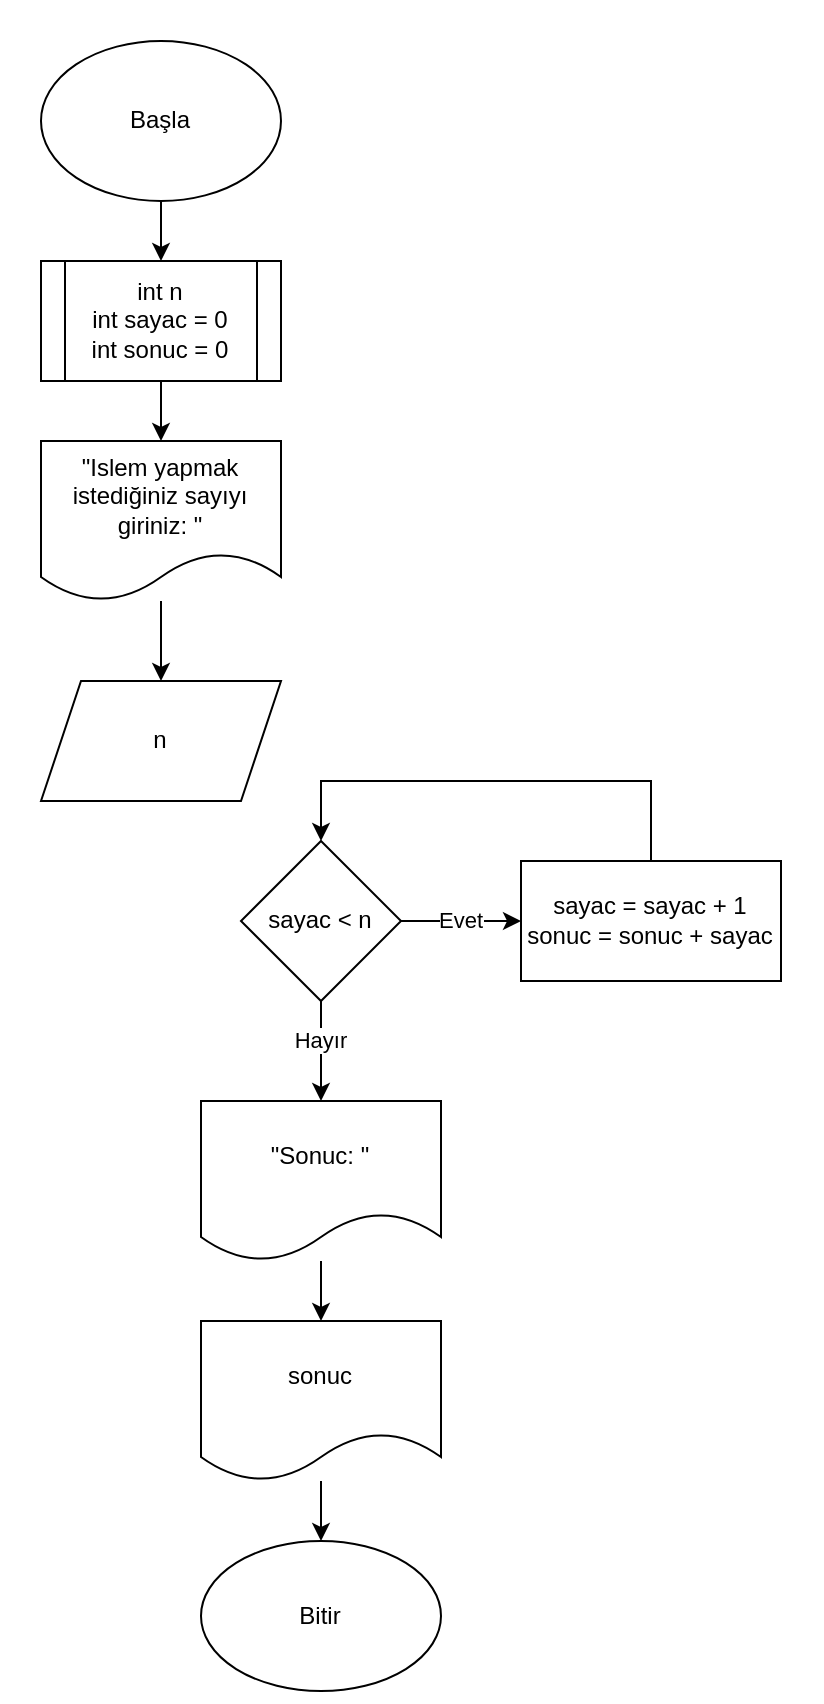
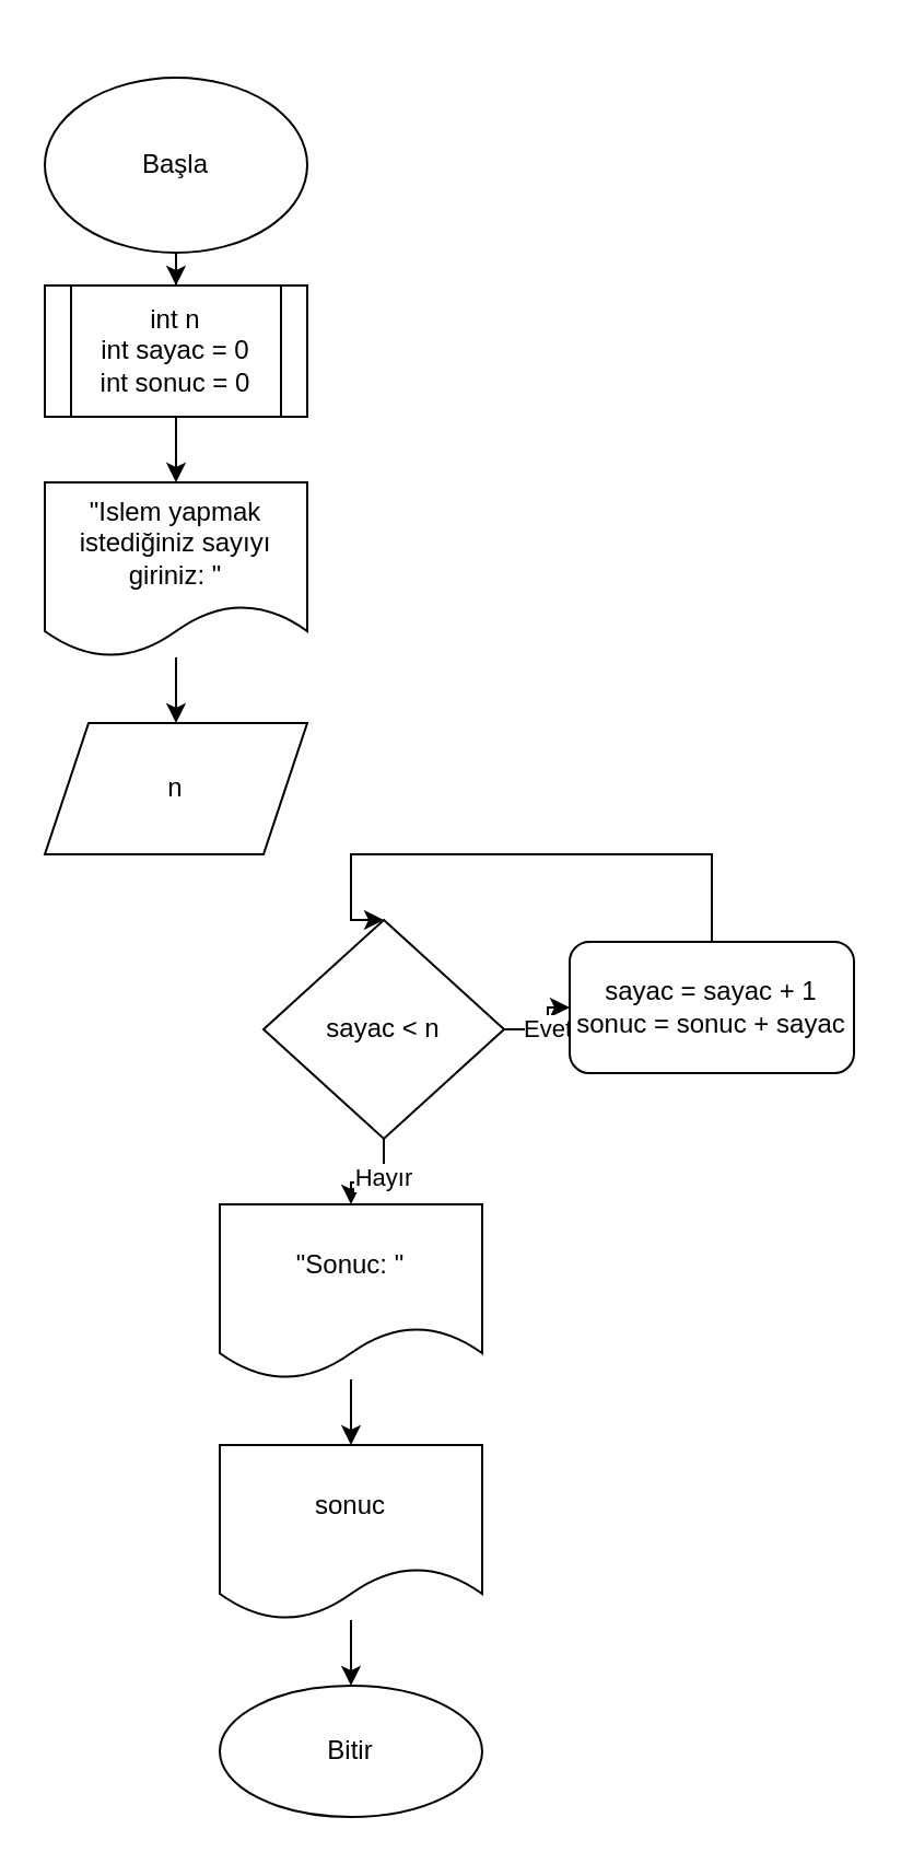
- <mxCell id="3" value="Başla" style="ellipse;whiteSpace=wrap;html=1;" vertex="1" parent="1"><mxGeometry x="20" y="20" width="120" height="80" as="geometry" /></mxCell>
+ <mxCell id="3" value="Başla" style="ellipse;whiteSpace=wrap;html=1;" vertex="1" parent="1"><mxGeometry x="20" y="35" width="120" height="80" as="geometry" /></mxCell>
- <mxCell id="8" value="n" style="shape=parallelogram;perimeter=parallelogramPerimeter;whiteSpace=wrap;html=1;fixedSize=1;" vertex="1" parent="1"><mxGeometry x="20" y="340" width="120" height="60" as="geometry" /></mxCell>
+ <mxCell id="8" value="n" style="shape=parallelogram;perimeter=parallelogramPerimeter;whiteSpace=wrap;html=1;fixedSize=1;" vertex="1" parent="1"><mxGeometry x="20" y="330" width="120" height="60" as="geometry" /></mxCell>
- <mxCell id="11" value="sayac &amp;lt; n" style="rhombus;whiteSpace=wrap;html=1;" vertex="1" parent="1"><mxGeometry x="120" y="420" width="80" height="80" as="geometry" /></mxCell>
+ <mxCell id="11" value="sayac &amp;lt; n" style="rhombus;whiteSpace=wrap;html=1;" vertex="1" parent="1"><mxGeometry x="120" y="420" width="110" height="100" as="geometry" /></mxCell>
- <mxCell id="13" value="sayac = sayac + 1&lt;br&gt;sonuc = sonuc + sayac" style="whiteSpace=wrap;html=1;" vertex="1" parent="1"><mxGeometry x="260" y="430" width="130" height="60" as="geometry" /></mxCell>
+ <mxCell id="13" value="sayac = sayac + 1&lt;br&gt;sonuc = sonuc + sayac" style="whiteSpace=wrap;html=1;rounded=1;" vertex="1" parent="1"><mxGeometry x="260" y="430" width="130" height="60" as="geometry" /></mxCell>
- <mxCell id="18" value="Bitir" style="ellipse;whiteSpace=wrap;html=1;" vertex="1" parent="1"><mxGeometry x="100" y="770" width="120" height="75" as="geometry" /></mxCell>
+ <mxCell id="18" value="Bitir" style="ellipse;whiteSpace=wrap;html=1;" vertex="1" parent="1"><mxGeometry x="100" y="770" width="120" height="60" as="geometry" /></mxCell>
